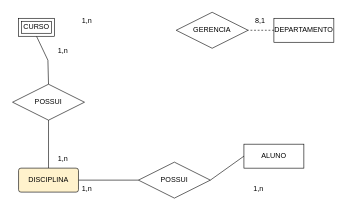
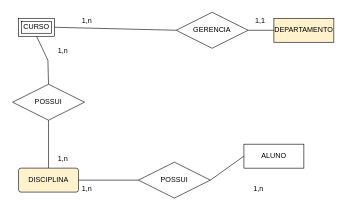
- <mxCell id="16" value="8,1" style="text;strokeColor=none;fillColor=none;spacingLeft=4;spacingRight=4;overflow=hidden;rotatable=0;points=[[0,0.5],[1,0.5]];portConstraint=eastwest;fontSize=12;whiteSpace=wrap;html=1;" vertex="1" parent="1"><mxGeometry x="419" y="20" width="40" height="30" as="geometry" /></mxCell>
+ <mxCell id="16" value="1,1" style="text;strokeColor=none;fillColor=none;spacingLeft=4;spacingRight=4;overflow=hidden;rotatable=0;points=[[0,0.5],[1,0.5]];portConstraint=eastwest;fontSize=12;whiteSpace=wrap;html=1;" vertex="1" parent="1"><mxGeometry x="419" y="20" width="40" height="30" as="geometry" /></mxCell>
+ <mxCell id="7" value="" style="endArrow=none;html=1;rounded=0;exitX=0;exitY=0.5;exitDx=0;exitDy=0;entryX=1;entryY=0.5;entryDx=0;entryDy=0;" parent="1" source="4" target="20" edge="1"><mxGeometry relative="1" as="geometry"><mxPoint x="299" y="80" as="sourcePoint" /><mxPoint x="293" y="70" as="targetPoint" /></mxGeometry></mxCell>
- <mxCell id="6" value="" style="endArrow=none;html=1;rounded=0;exitX=0;exitY=0.5;exitDx=0;exitDy=0;entryX=1;entryY=0.5;entryDx=0;entryDy=0;dashed=1;" parent="1" source="3" target="4" edge="1"><mxGeometry relative="1" as="geometry"><mxPoint x="299" y="80" as="sourcePoint" /><mxPoint x="459" y="80" as="targetPoint" /></mxGeometry></mxCell>
+ <mxCell id="6" value="" style="endArrow=none;html=1;rounded=0;exitX=0;exitY=0.5;exitDx=0;exitDy=0;entryX=1;entryY=0.5;entryDx=0;entryDy=0;" parent="1" source="3" target="4" edge="1"><mxGeometry relative="1" as="geometry"><mxPoint x="299" y="80" as="sourcePoint" /><mxPoint x="459" y="80" as="targetPoint" /></mxGeometry></mxCell>
- <mxCell id="3" value="DEPARTAMENTO" style="whiteSpace=wrap;html=1;align=center;" parent="1" vertex="1"><mxGeometry x="456" y="30" width="100" height="40" as="geometry" /></mxCell>
+ <mxCell id="3" value="DEPARTAMENTO" style="whiteSpace=wrap;html=1;align=center;fillColor=#fff2cc;" parent="1" vertex="1"><mxGeometry x="456" y="30" width="100" height="40" as="geometry" /></mxCell>
